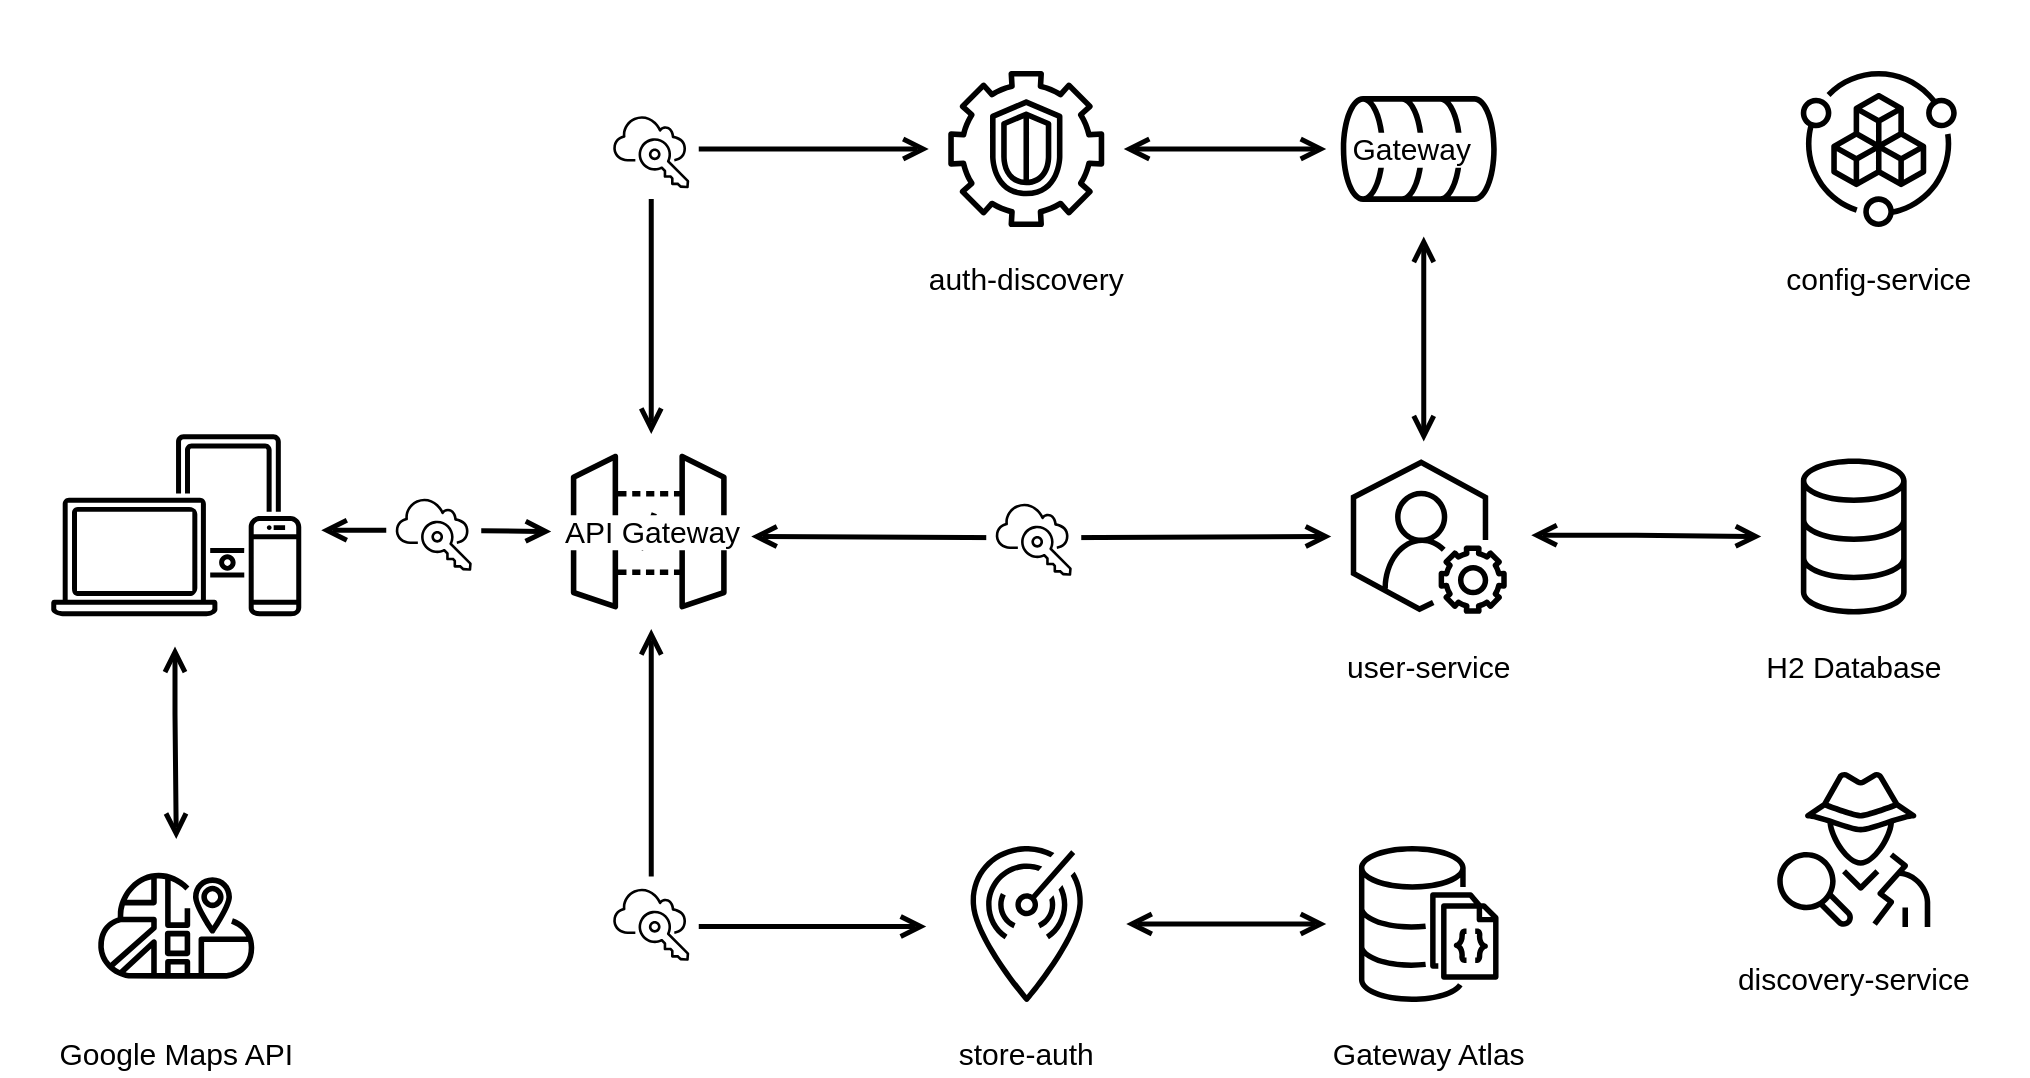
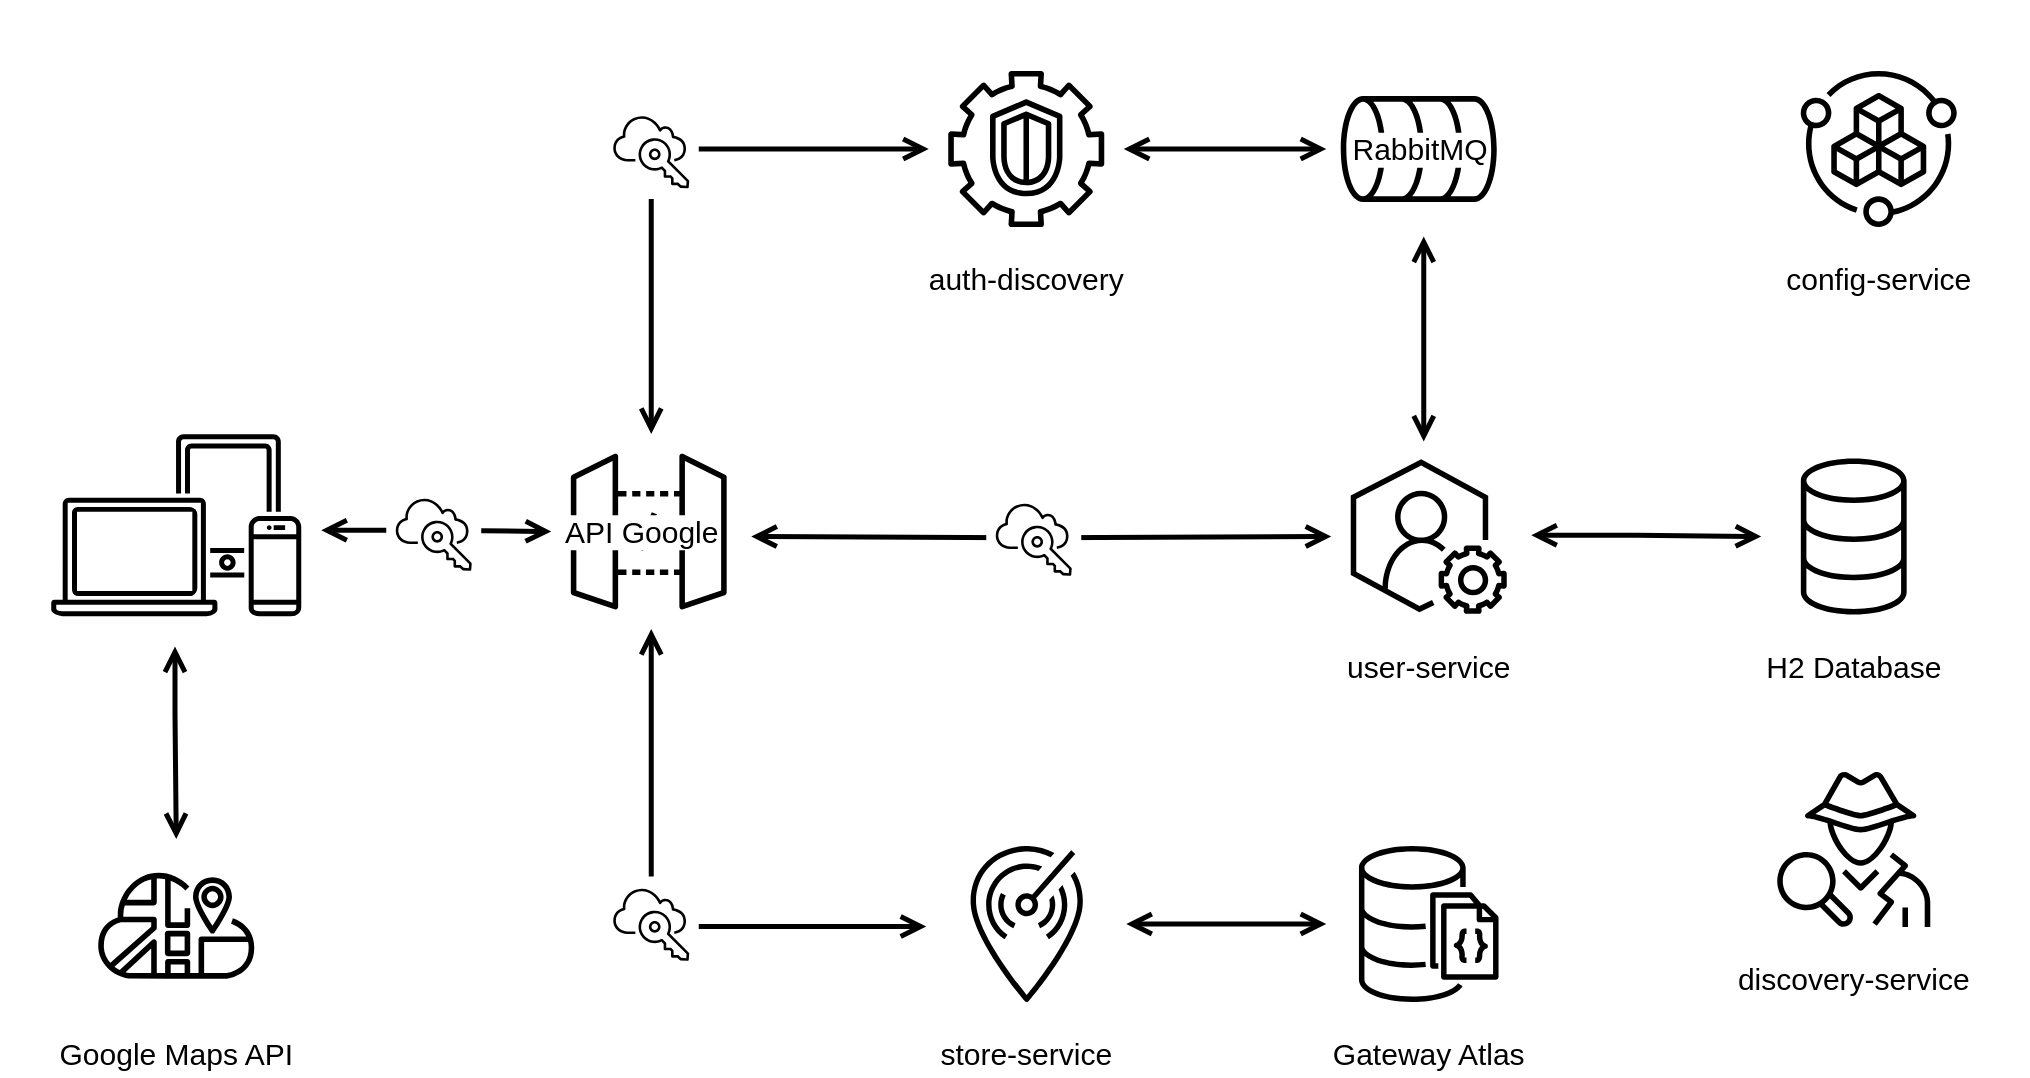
- <mxCell id="24" value="&lt;span style=&quot;color: rgb(0 , 0 , 0) ; font-family: &amp;#34;helvetica&amp;#34; ; font-size: 12px ; font-style: normal ; font-weight: 400 ; letter-spacing: normal ; text-align: center ; text-indent: 0px ; text-transform: none ; word-spacing: 0px ; background-color: rgb(255 , 255 , 255) ; display: inline ; float: none&quot;&gt;Gateway&lt;/span&gt;" style="text;whiteSpace=wrap;html=1;" vertex="1" parent="1"><mxGeometry x="539" y="46" width="110" height="30" as="geometry" /></mxCell>
+ <mxCell id="24" value="&lt;span style=&quot;color: rgb(0 , 0 , 0) ; font-family: &amp;#34;helvetica&amp;#34; ; font-size: 12px ; font-style: normal ; font-weight: 400 ; letter-spacing: normal ; text-align: center ; text-indent: 0px ; text-transform: none ; word-spacing: 0px ; background-color: rgb(255 , 255 , 255) ; display: inline ; float: none&quot;&gt;RabbitMQ&lt;/span&gt;" style="text;whiteSpace=wrap;html=1;" vertex="1" parent="1"><mxGeometry x="539" y="46" width="110" height="30" as="geometry" /></mxCell>
- <mxCell id="16" value="&lt;span style=&quot;color: rgb(0 , 0 , 0) ; font-family: &amp;#34;helvetica&amp;#34; ; font-size: 12px ; font-style: normal ; font-weight: 400 ; letter-spacing: normal ; text-align: center ; text-indent: 0px ; text-transform: none ; word-spacing: 0px ; background-color: rgb(255 , 255 , 255) ; display: inline ; float: none&quot;&gt;API Gateway&lt;/span&gt;" style="text;whiteSpace=wrap;html=1;" vertex="1" parent="1"><mxGeometry x="224" y="199" width="80" height="30" as="geometry" /></mxCell>
+ <mxCell id="16" value="&lt;span style=&quot;color: rgb(0 , 0 , 0) ; font-family: &amp;#34;helvetica&amp;#34; ; font-size: 12px ; font-style: normal ; font-weight: 400 ; letter-spacing: normal ; text-align: center ; text-indent: 0px ; text-transform: none ; word-spacing: 0px ; background-color: rgb(255 , 255 , 255) ; display: inline ; float: none&quot;&gt;API Google&lt;/span&gt;" style="text;whiteSpace=wrap;html=1;" vertex="1" parent="1"><mxGeometry x="224" y="199" width="80" height="30" as="geometry" /></mxCell>
- <mxCell id="14" value="store-auth" style="outlineConnect=0;gradientDirection=north;dashed=0;verticalLabelPosition=bottom;verticalAlign=top;align=center;html=1;fontSize=12;fontStyle=0;aspect=fixed;shape=mxgraph.aws4.resourceIcon;resIcon=mxgraph.aws4.local_zones;rounded=0;sketch=0;" vertex="1" parent="1"><mxGeometry x="371" y="330" width="78" height="78" as="geometry" /></mxCell>
+ <mxCell id="14" value="store-service" style="outlineConnect=0;gradientDirection=north;dashed=0;verticalLabelPosition=bottom;verticalAlign=top;align=center;html=1;fontSize=12;fontStyle=0;aspect=fixed;shape=mxgraph.aws4.resourceIcon;resIcon=mxgraph.aws4.local_zones;rounded=0;sketch=0;" vertex="1" parent="1"><mxGeometry x="371" y="330" width="78" height="78" as="geometry" /></mxCell>
